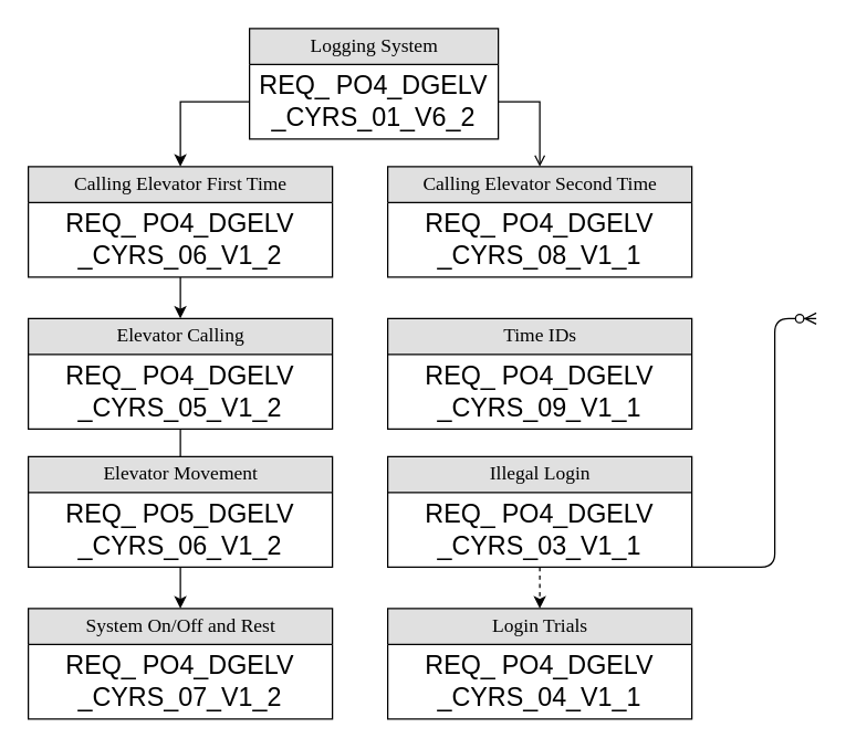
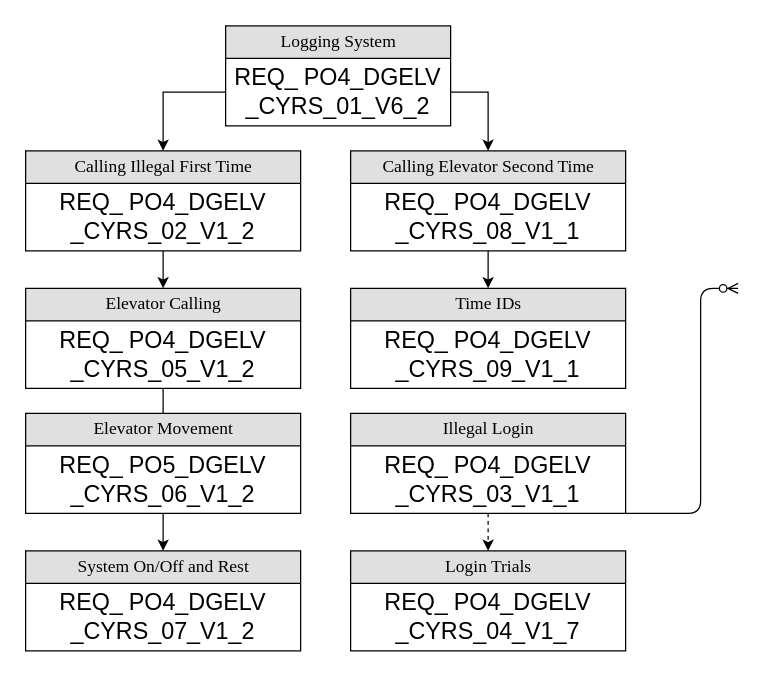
- <mxCell id="21" style="edgeStyle=orthogonalEdgeStyle;rounded=0;orthogonalLoop=1;jettySize=auto;html=1;exitX=1;exitY=0.5;exitDx=0;exitDy=0;entryX=0.5;entryY=0;entryDx=0;entryDy=0;endArrow=open;" edge="1" parent="1" source="4" target="11"><mxGeometry relative="1" as="geometry" /></mxCell>
+ <mxCell id="21" style="edgeStyle=orthogonalEdgeStyle;rounded=0;orthogonalLoop=1;jettySize=auto;html=1;exitX=1;exitY=0.5;exitDx=0;exitDy=0;entryX=0.5;entryY=0;entryDx=0;entryDy=0;" edge="1" parent="1" source="4" target="11"><mxGeometry relative="1" as="geometry" /></mxCell>
- <mxCell id="13" value="Calling Elevator First Time" style="swimlane;html=1;fontStyle=0;childLayout=stackLayout;horizontal=1;startSize=26;fillColor=#e0e0e0;horizontalStack=0;resizeParent=1;resizeLast=0;collapsible=1;marginBottom=0;swimlaneFillColor=#ffffff;align=center;rounded=0;shadow=0;comic=0;labelBackgroundColor=none;strokeWidth=1;fontFamily=Verdana;fontSize=14" vertex="1" parent="1"><mxGeometry y="120" width="220" height="80" as="geometry" x="20" /></mxCell>
+ <mxCell id="13" value="Calling Illegal First Time" style="swimlane;html=1;fontStyle=0;childLayout=stackLayout;horizontal=1;startSize=26;fillColor=#e0e0e0;horizontalStack=0;resizeParent=1;resizeLast=0;collapsible=1;marginBottom=0;swimlaneFillColor=#ffffff;align=center;rounded=0;shadow=0;comic=0;labelBackgroundColor=none;strokeWidth=1;fontFamily=Verdana;fontSize=14" vertex="1" parent="1"><mxGeometry y="120" width="220" height="80" as="geometry" x="20" /></mxCell>
- <mxCell id="14" value="&lt;span style=&quot;font-size: 14.0pt ; font-family: &amp;#34;calibri&amp;#34; , sans-serif&quot;&gt;REQ_&lt;/span&gt;&lt;span style=&quot;font-size: 14.0pt ; font-family: &amp;#34;times new roman&amp;#34; , serif&quot;&gt; &lt;/span&gt;&lt;span style=&quot;font-size: 14.0pt ; font-family: &amp;#34;calibri&amp;#34; , sans-serif&quot;&gt;PO4_DGELV _CYRS_06_V1_2&lt;/span&gt;" style="text;html=1;strokeColor=none;fillColor=none;align=center;verticalAlign=middle;whiteSpace=wrap;rounded=0;" vertex="1" parent="13"><mxGeometry y="26" width="220" height="54" as="geometry" /></mxCell>
+ <mxCell id="14" value="&lt;span style=&quot;font-size: 14.0pt ; font-family: &amp;#34;calibri&amp;#34; , sans-serif&quot;&gt;REQ_&lt;/span&gt;&lt;span style=&quot;font-size: 14.0pt ; font-family: &amp;#34;times new roman&amp;#34; , serif&quot;&gt; &lt;/span&gt;&lt;span style=&quot;font-size: 14.0pt ; font-family: &amp;#34;calibri&amp;#34; , sans-serif&quot;&gt;PO4_DGELV _CYRS_02_V1_2&lt;/span&gt;" style="text;html=1;strokeColor=none;fillColor=none;align=center;verticalAlign=middle;whiteSpace=wrap;rounded=0;" vertex="1" parent="13"><mxGeometry y="26" width="220" height="54" as="geometry" /></mxCell>
+ <mxCell id="22" style="edgeStyle=orthogonalEdgeStyle;rounded=0;orthogonalLoop=1;jettySize=auto;html=1;exitX=0.5;exitY=1;exitDx=0;exitDy=0;entryX=0.5;entryY=0;entryDx=0;entryDy=0;" edge="1" parent="1" source="12" target="5"><mxGeometry relative="1" as="geometry" /></mxCell>
- <mxCell id="10" value="&lt;span style=&quot;font-size: 14.0pt ; font-family: &amp;#34;calibri&amp;#34; , sans-serif&quot;&gt;REQ_&lt;/span&gt;&lt;span style=&quot;font-size: 14.0pt ; font-family: &amp;#34;times new roman&amp;#34; , serif&quot;&gt; &lt;/span&gt;&lt;span style=&quot;font-size: 14.0pt ; font-family: &amp;#34;calibri&amp;#34; , sans-serif&quot;&gt;PO4_DGELV _CYRS_04_V1_1&lt;/span&gt;" style="text;html=1;strokeColor=none;fillColor=none;align=center;verticalAlign=middle;whiteSpace=wrap;rounded=0;" vertex="1" parent="9"><mxGeometry y="26" width="220" height="54" as="geometry" /></mxCell>
+ <mxCell id="10" value="&lt;span style=&quot;font-size: 14.0pt ; font-family: &amp;#34;calibri&amp;#34; , sans-serif&quot;&gt;REQ_&lt;/span&gt;&lt;span style=&quot;font-size: 14.0pt ; font-family: &amp;#34;times new roman&amp;#34; , serif&quot;&gt; &lt;/span&gt;&lt;span style=&quot;font-size: 14.0pt ; font-family: &amp;#34;calibri&amp;#34; , sans-serif&quot;&gt;PO4_DGELV _CYRS_04_V1_7&lt;/span&gt;" style="text;html=1;strokeColor=none;fillColor=none;align=center;verticalAlign=middle;whiteSpace=wrap;rounded=0;" vertex="1" parent="9"><mxGeometry y="26" width="220" height="54" as="geometry" /></mxCell>
